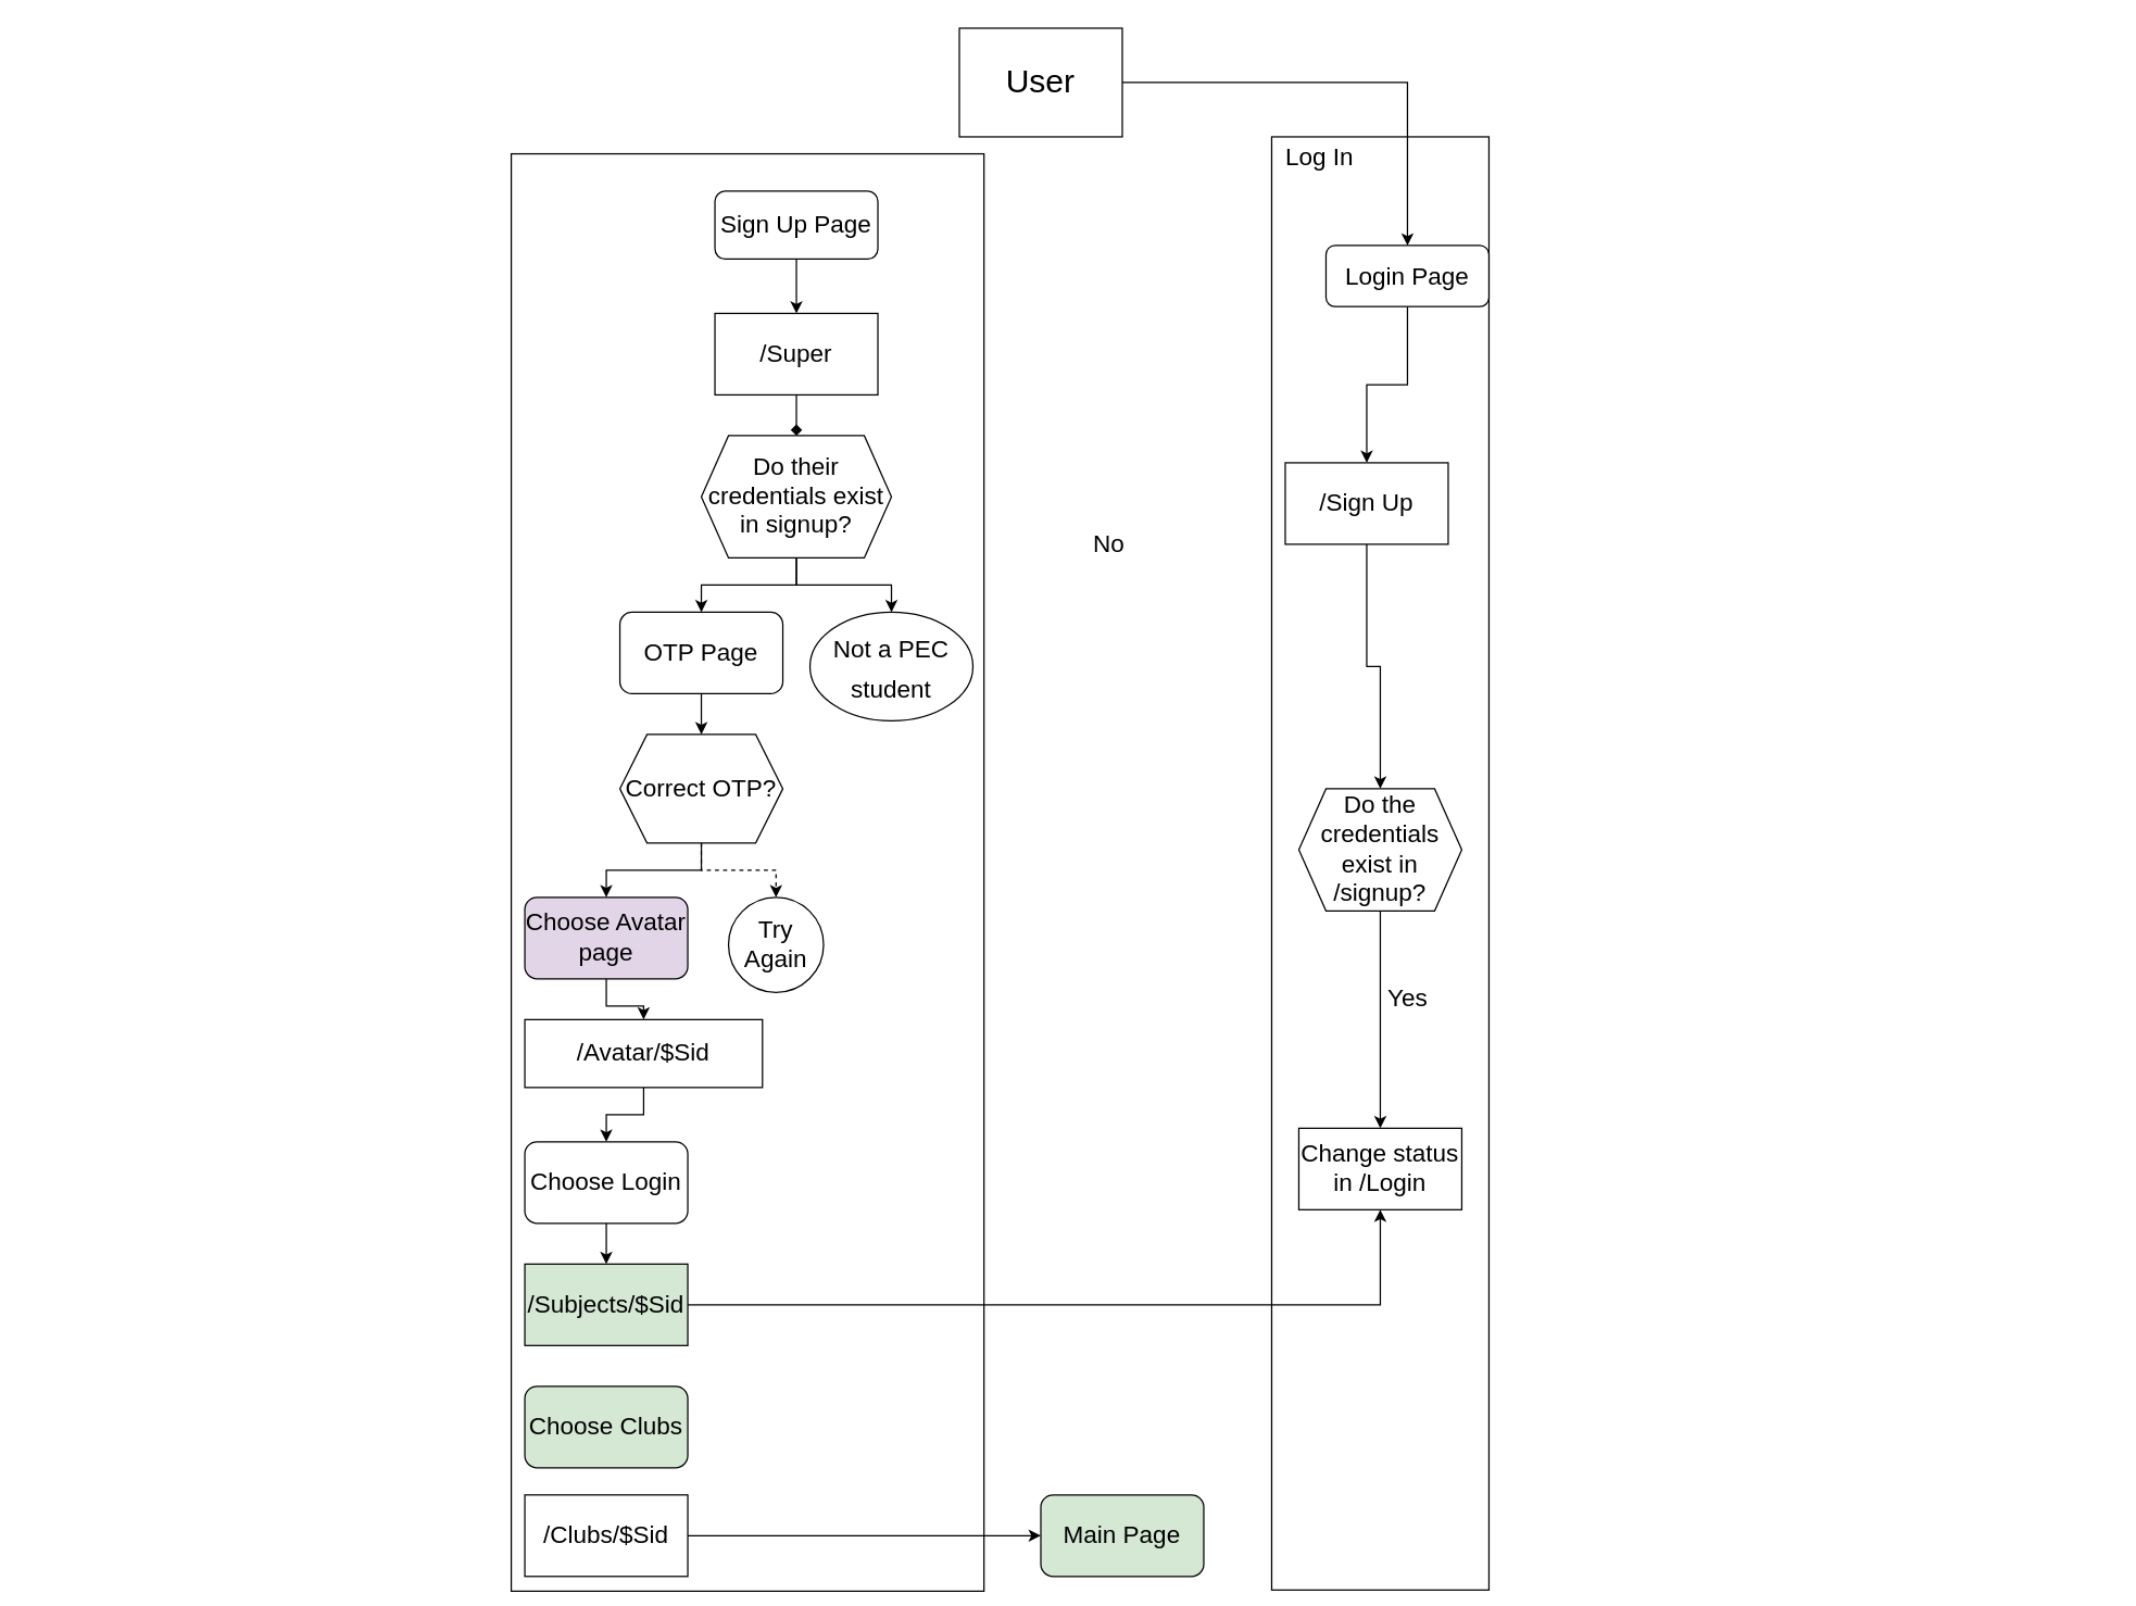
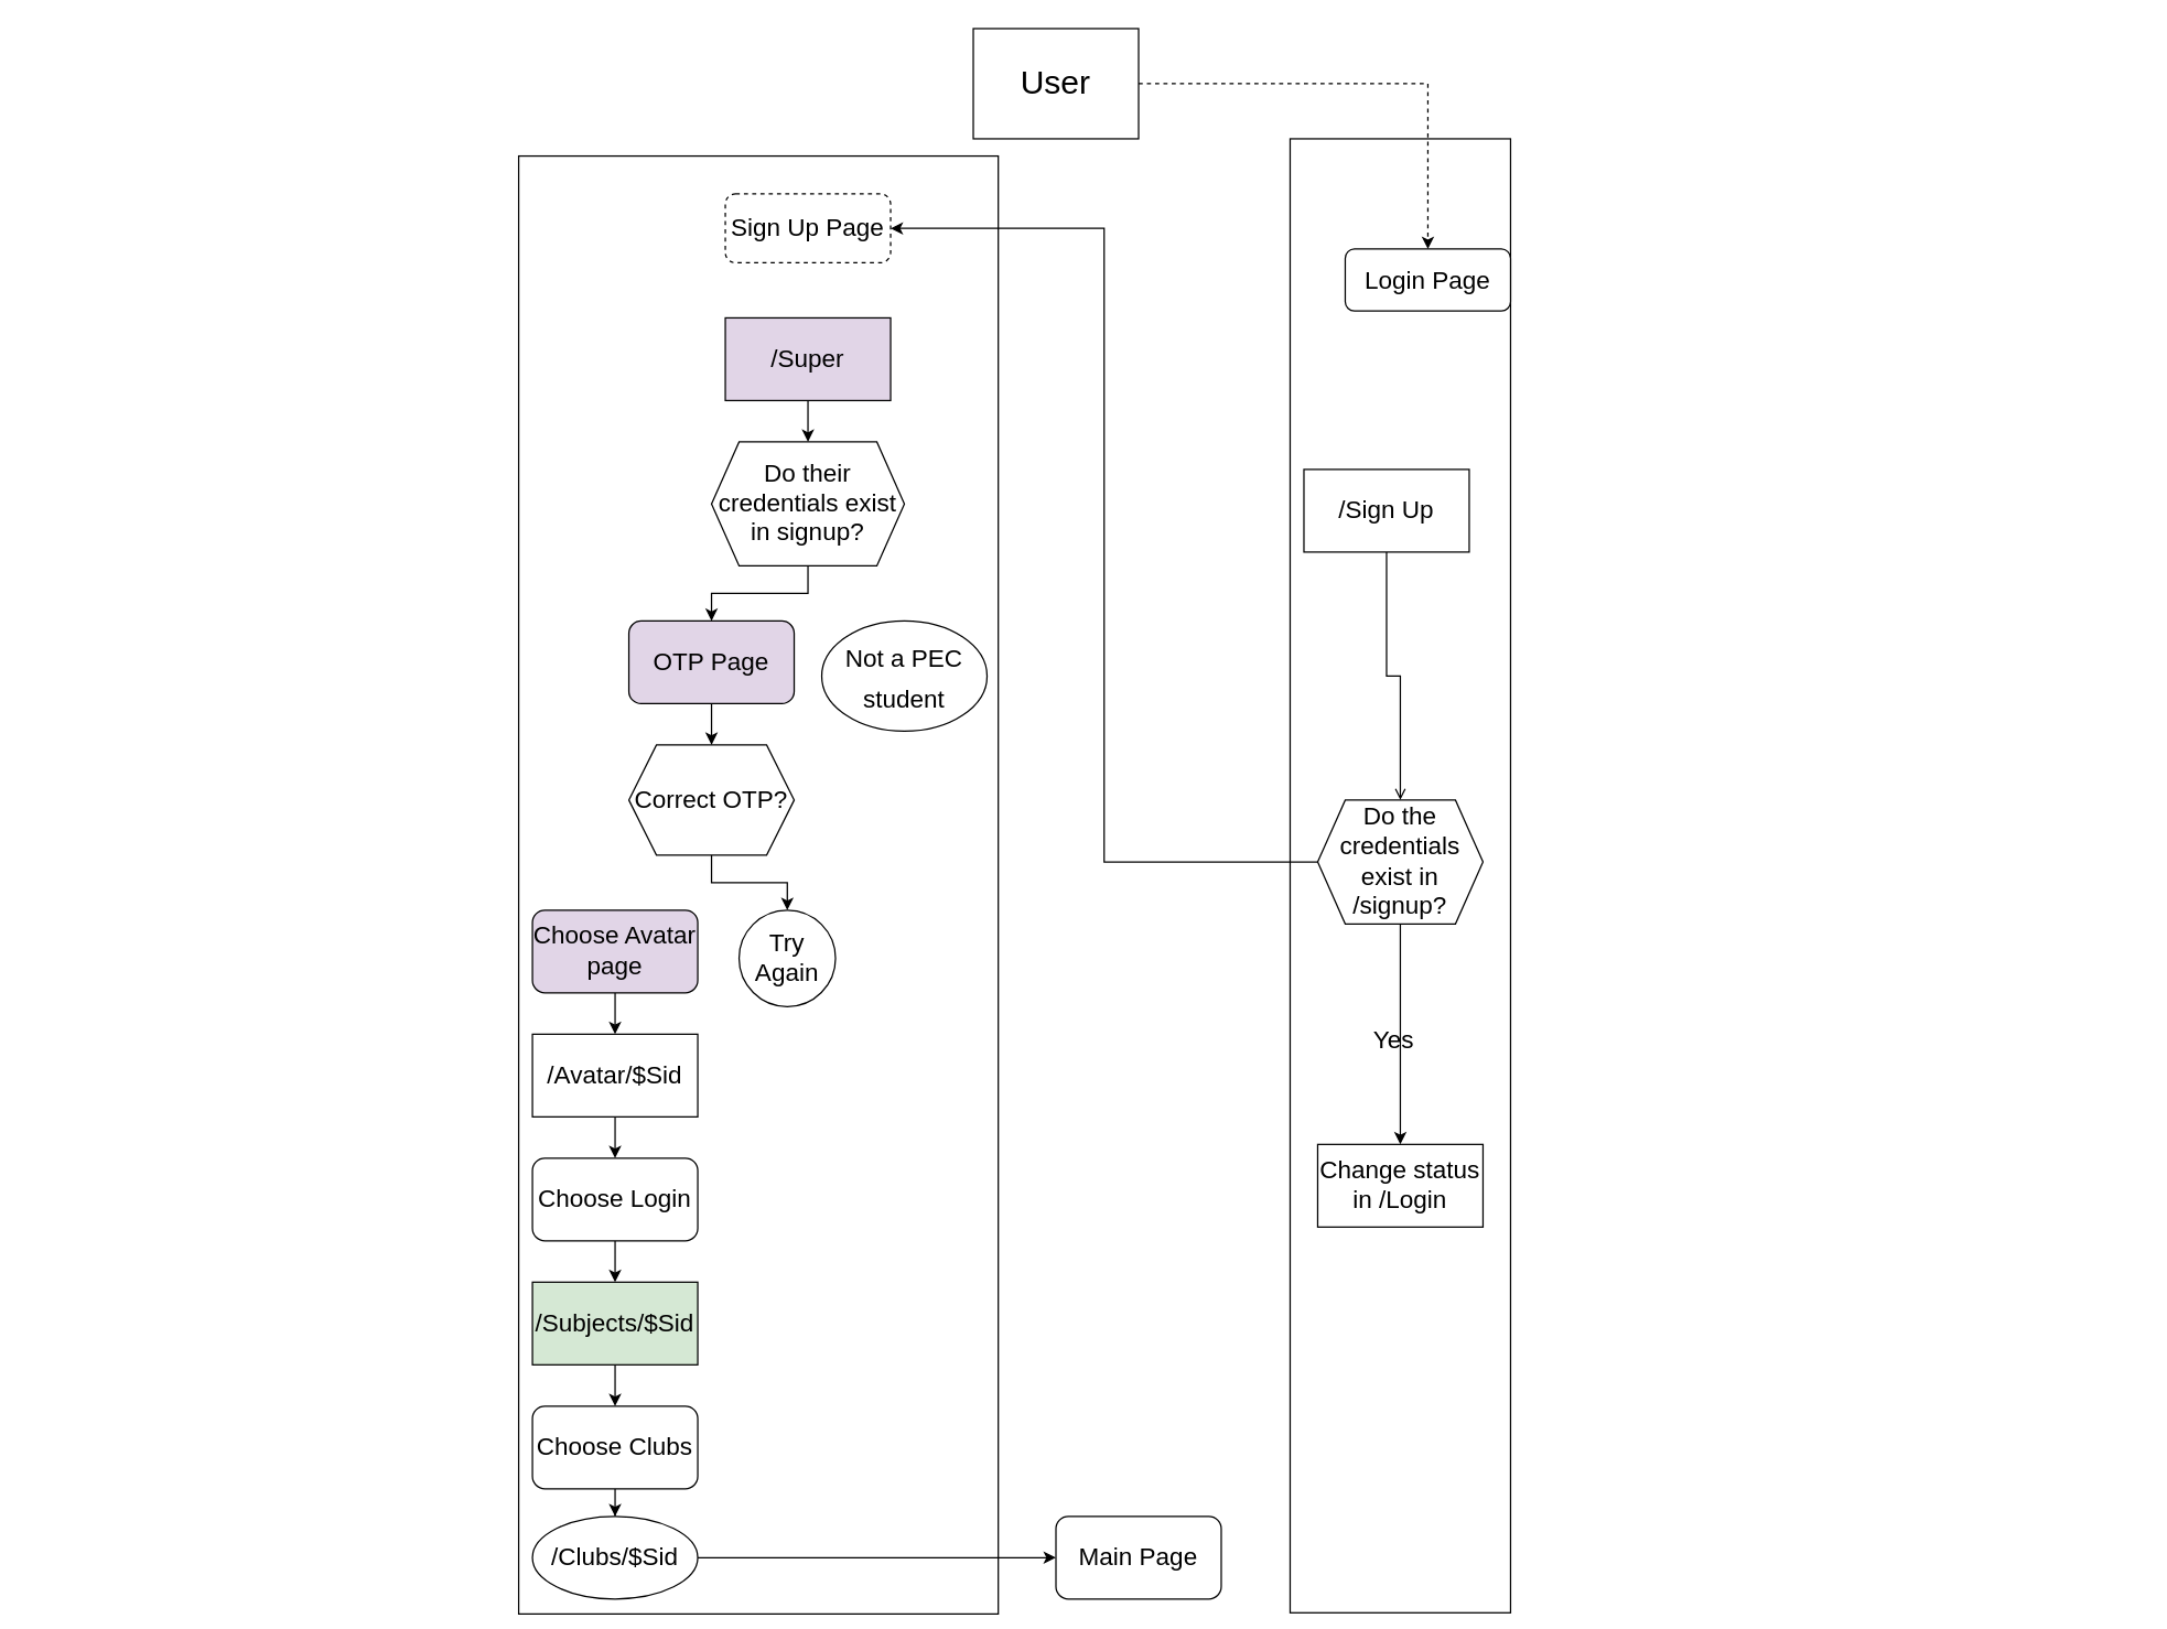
- <mxCell id="11" style="edgeStyle=orthogonalEdgeStyle;rounded=0;orthogonalLoop=1;jettySize=auto;html=1;exitX=1;exitY=0.5;exitDx=0;exitDy=0;fontSize=18;" edge="1" parent="1" source="12" target="28"><mxGeometry relative="1" as="geometry" /></mxCell>
+ <mxCell id="11" style="edgeStyle=orthogonalEdgeStyle;rounded=0;orthogonalLoop=1;jettySize=auto;html=1;exitX=1;exitY=0.5;exitDx=0;exitDy=0;fontSize=18;dashed=1;" edge="1" parent="1" source="12" target="28"><mxGeometry relative="1" as="geometry" /></mxCell>
- <mxCell id="43" value="Log In" style="text;html=1;align=center;verticalAlign=middle;resizable=0;points=[];autosize=1;strokeColor=none;fillColor=none;fontSize=18;" vertex="1" parent="1"><mxGeometry x="936" y="100" width="70" height="30" as="geometry" /></mxCell>
- <mxCell id="5" value="Sign Up Page" style="rounded=1;whiteSpace=wrap;html=1;fontSize=18;" vertex="1" parent="1"><mxGeometry x="526" y="140" width="120" height="50" as="geometry" /></mxCell>
+ <mxCell id="5" value="Sign Up Page" style="rounded=1;whiteSpace=wrap;html=1;fontSize=18;dashed=1;" vertex="1" parent="1"><mxGeometry x="526" y="140" width="120" height="50" as="geometry" /></mxCell>
- <mxCell id="4" style="edgeStyle=orthogonalEdgeStyle;rounded=0;orthogonalLoop=1;jettySize=auto;html=1;entryX=0.5;entryY=0;entryDx=0;entryDy=0;fontSize=24;" edge="1" parent="1" source="5" target="10"><mxGeometry relative="1" as="geometry" /></mxCell>
- <mxCell id="10" value="/Super" style="rounded=0;whiteSpace=wrap;html=1;fontSize=18;" vertex="1" parent="1"><mxGeometry x="526" y="230" width="120" height="60" as="geometry" /></mxCell>
+ <mxCell id="10" value="/Super" style="rounded=0;whiteSpace=wrap;html=1;fontSize=18;fillColor=#e1d5e7;" vertex="1" parent="1"><mxGeometry x="526" y="230" width="120" height="60" as="geometry" /></mxCell>
- <mxCell id="27" style="edgeStyle=orthogonalEdgeStyle;rounded=0;orthogonalLoop=1;jettySize=auto;html=1;entryX=0.5;entryY=0;entryDx=0;entryDy=0;fontSize=18;" edge="1" parent="1" source="28" target="30"><mxGeometry relative="1" as="geometry" /></mxCell>
- <mxCell id="9" style="edgeStyle=orthogonalEdgeStyle;rounded=0;orthogonalLoop=1;jettySize=auto;html=1;entryX=0.5;entryY=0;entryDx=0;entryDy=0;fontSize=24;endArrow=diamond;" edge="1" parent="1" source="10" target="8"><mxGeometry relative="1" as="geometry" /></mxCell>
+ <mxCell id="9" style="edgeStyle=orthogonalEdgeStyle;rounded=0;orthogonalLoop=1;jettySize=auto;html=1;entryX=0.5;entryY=0;entryDx=0;entryDy=0;fontSize=24;" edge="1" parent="1" source="10" target="8"><mxGeometry relative="1" as="geometry" /></mxCell>
+ <mxCell id="38" style="edgeStyle=orthogonalEdgeStyle;rounded=0;orthogonalLoop=1;jettySize=auto;html=1;entryX=1;entryY=0.5;entryDx=0;entryDy=0;fontSize=18;" edge="1" parent="1" source="39" target="5"><mxGeometry relative="1" as="geometry" /></mxCell>
- <mxCell id="42" value="No" style="text;html=1;align=center;verticalAlign=middle;resizable=0;points=[];autosize=1;strokeColor=none;fillColor=none;fontSize=18;" vertex="1" parent="1"><mxGeometry x="796" y="385" width="40" height="30" as="geometry" /></mxCell>
- <mxCell id="6" style="edgeStyle=orthogonalEdgeStyle;rounded=0;orthogonalLoop=1;jettySize=auto;html=1;fontSize=18;" edge="1" parent="1" source="8" target="13"><mxGeometry relative="1" as="geometry" /></mxCell>
- <mxCell id="15" value="OTP Page" style="rounded=1;whiteSpace=wrap;html=1;fontSize=18;" vertex="1" parent="1"><mxGeometry x="456" y="450" width="120" height="60" as="geometry" /></mxCell>
+ <mxCell id="15" value="OTP Page" style="rounded=1;whiteSpace=wrap;html=1;fontSize=18;fillColor=#e1d5e7;" vertex="1" parent="1"><mxGeometry x="456" y="450" width="120" height="60" as="geometry" /></mxCell>
- <mxCell id="29" style="edgeStyle=orthogonalEdgeStyle;rounded=0;orthogonalLoop=1;jettySize=auto;html=1;entryX=0.5;entryY=0;entryDx=0;entryDy=0;fontSize=18;" edge="1" parent="1" source="30" target="39"><mxGeometry relative="1" as="geometry" /></mxCell>
+ <mxCell id="29" style="edgeStyle=orthogonalEdgeStyle;rounded=0;orthogonalLoop=1;jettySize=auto;html=1;entryX=0.5;entryY=0;entryDx=0;entryDy=0;fontSize=18;endArrow=open;" edge="1" parent="1" source="30" target="39"><mxGeometry relative="1" as="geometry" /></mxCell>
- <mxCell id="17" style="edgeStyle=orthogonalEdgeStyle;rounded=0;orthogonalLoop=1;jettySize=auto;html=1;exitX=0.5;exitY=1;exitDx=0;exitDy=0;entryX=0.5;entryY=0;entryDx=0;entryDy=0;fontSize=18;" edge="1" parent="1" source="18" target="21"><mxGeometry relative="1" as="geometry" /></mxCell>
- <mxCell id="16" style="edgeStyle=orthogonalEdgeStyle;rounded=0;orthogonalLoop=1;jettySize=auto;html=1;fontSize=18;dashed=1;" edge="1" parent="1" source="18" target="19"><mxGeometry relative="1" as="geometry" /></mxCell>
+ <mxCell id="16" style="edgeStyle=orthogonalEdgeStyle;rounded=0;orthogonalLoop=1;jettySize=auto;html=1;fontSize=18;" edge="1" parent="1" source="18" target="19"><mxGeometry relative="1" as="geometry" /></mxCell>
- <mxCell id="41" value="Yes" style="text;html=1;align=center;verticalAlign=middle;resizable=0;points=[];autosize=1;strokeColor=none;fillColor=none;fontSize=18;" vertex="1" parent="1"><mxGeometry x="1016" y="720" width="40" height="30" as="geometry" /></mxCell>
+ <mxCell id="41" value="Yes" style="text;html=1;align=center;verticalAlign=middle;resizable=0;points=[];autosize=1;strokeColor=none;fillColor=none;fontSize=18;" vertex="1" parent="1"><mxGeometry x="991" y="740" width="40" height="30" as="geometry" /></mxCell>
- <mxCell id="32" value="/Avatar/$Sid" style="rounded=0;whiteSpace=wrap;html=1;fontSize=18;" vertex="1" parent="1"><mxGeometry x="386" y="750" width="175" height="50" as="geometry" /></mxCell>
+ <mxCell id="32" value="/Avatar/$Sid" style="rounded=0;whiteSpace=wrap;html=1;fontSize=18;" vertex="1" parent="1"><mxGeometry x="386" y="750" width="120" height="60" as="geometry" /></mxCell>
- <mxCell id="33" value="" style="edgeStyle=orthogonalEdgeStyle;rounded=0;orthogonalLoop=1;jettySize=auto;html=1;fontSize=18;" edge="1" parent="1" source="34" target="40"><mxGeometry relative="1" as="geometry" /></mxCell>
+ <mxCell id="33" value="" style="edgeStyle=orthogonalEdgeStyle;rounded=0;orthogonalLoop=1;jettySize=auto;html=1;fontSize=18;" edge="1" parent="1" source="34" target="25"><mxGeometry relative="1" as="geometry" /></mxCell>
- <mxCell id="25" value="Choose Clubs" style="rounded=1;whiteSpace=wrap;html=1;fontSize=18;fillColor=#d5e8d4;" vertex="1" parent="1"><mxGeometry x="386" y="1020" width="120" height="60" as="geometry" /></mxCell>
+ <mxCell id="25" value="Choose Clubs" style="rounded=1;whiteSpace=wrap;html=1;fontSize=18;" vertex="1" parent="1"><mxGeometry x="386" y="1020" width="120" height="60" as="geometry" /></mxCell>
+ <mxCell id="24" value="" style="edgeStyle=orthogonalEdgeStyle;rounded=0;orthogonalLoop=1;jettySize=auto;html=1;fontSize=18;" edge="1" parent="1" source="25" target="36"><mxGeometry relative="1" as="geometry" /></mxCell>
- <mxCell id="36" value="/Clubs/$Sid" style="rounded=0;whiteSpace=wrap;html=1;fontSize=18;" vertex="1" parent="1"><mxGeometry x="386" y="1100" width="120" height="60" as="geometry" /></mxCell>
+ <mxCell id="36" value="/Clubs/$Sid" style="ellipse;whiteSpace=wrap;html=1;fontSize=18;" vertex="1" parent="1"><mxGeometry x="386" y="1100" width="120" height="60" as="geometry" /></mxCell>
- <mxCell id="26" value="Main Page" style="rounded=1;whiteSpace=wrap;html=1;fontSize=18;fillColor=#d5e8d4;" vertex="1" parent="1"><mxGeometry x="766" y="1100" width="120" height="60" as="geometry" /></mxCell>
+ <mxCell id="26" value="Main Page" style="rounded=1;whiteSpace=wrap;html=1;fontSize=18;" vertex="1" parent="1"><mxGeometry x="766" y="1100" width="120" height="60" as="geometry" /></mxCell>
